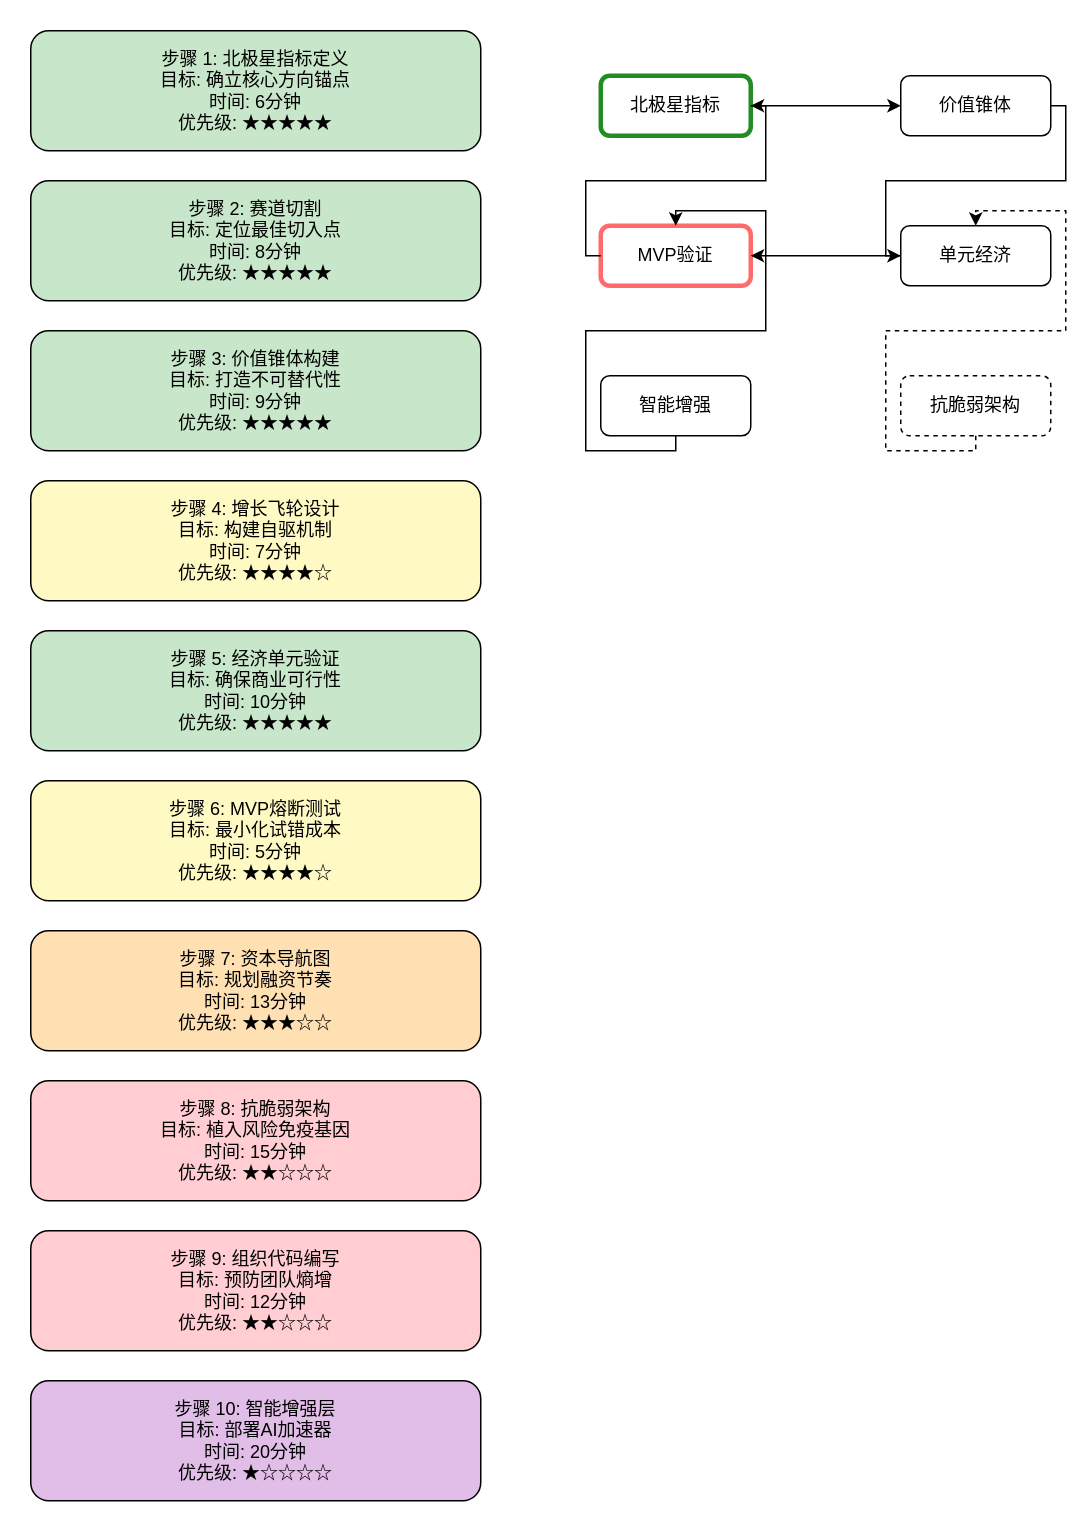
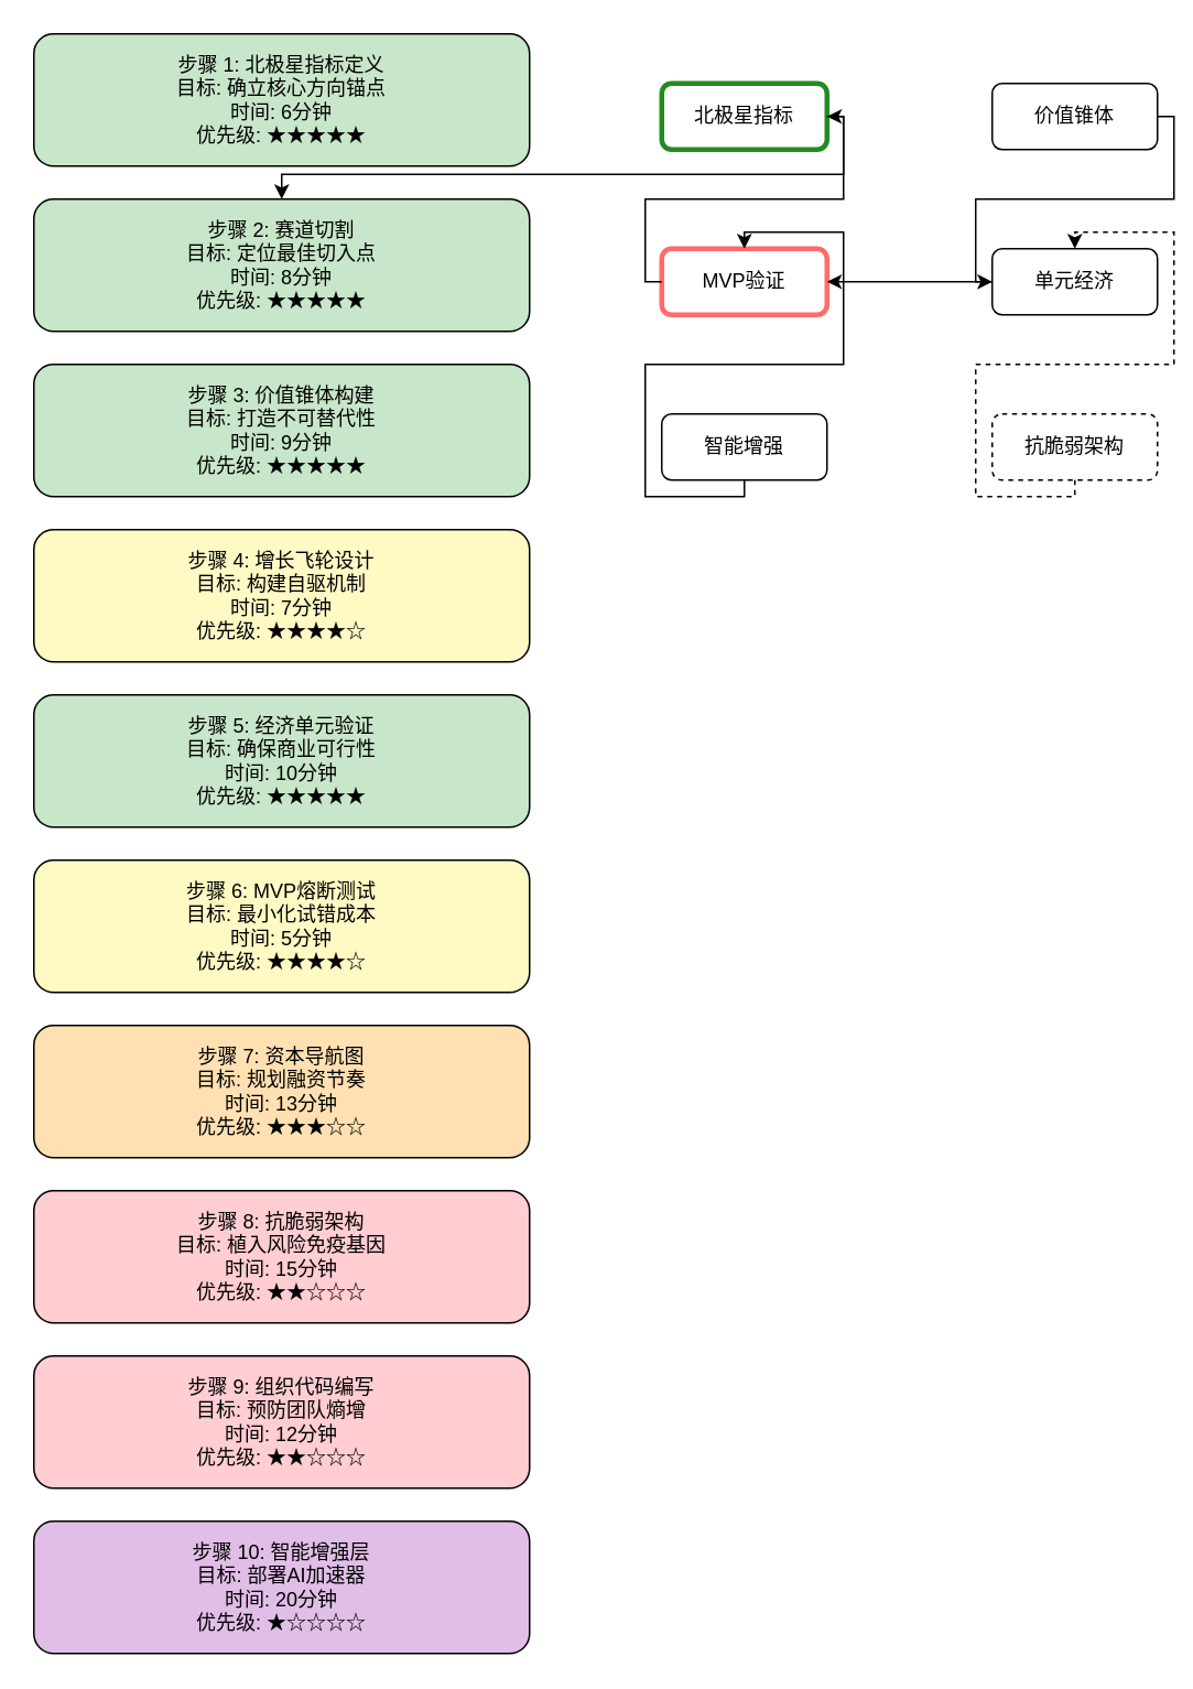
- <mxCell id="18" style="edgeStyle=orthogonalEdgeStyle;rounded=0;html=1;exitX=1;exitY=0.5;exitPerimeter=1;entryX=0;entryY=0.5;entryPerimeter=1;" edge="1" parent="1" source="12" target="13"><mxGeometry relative="1" as="geometry" /></mxCell>
+ <mxCell id="18" style="edgeStyle=orthogonalEdgeStyle;rounded=0;html=1;exitX=1;exitY=0.5;exitPerimeter=1;" edge="1" parent="1" source="12" target="3"><mxGeometry relative="1" as="geometry" /></mxCell>
